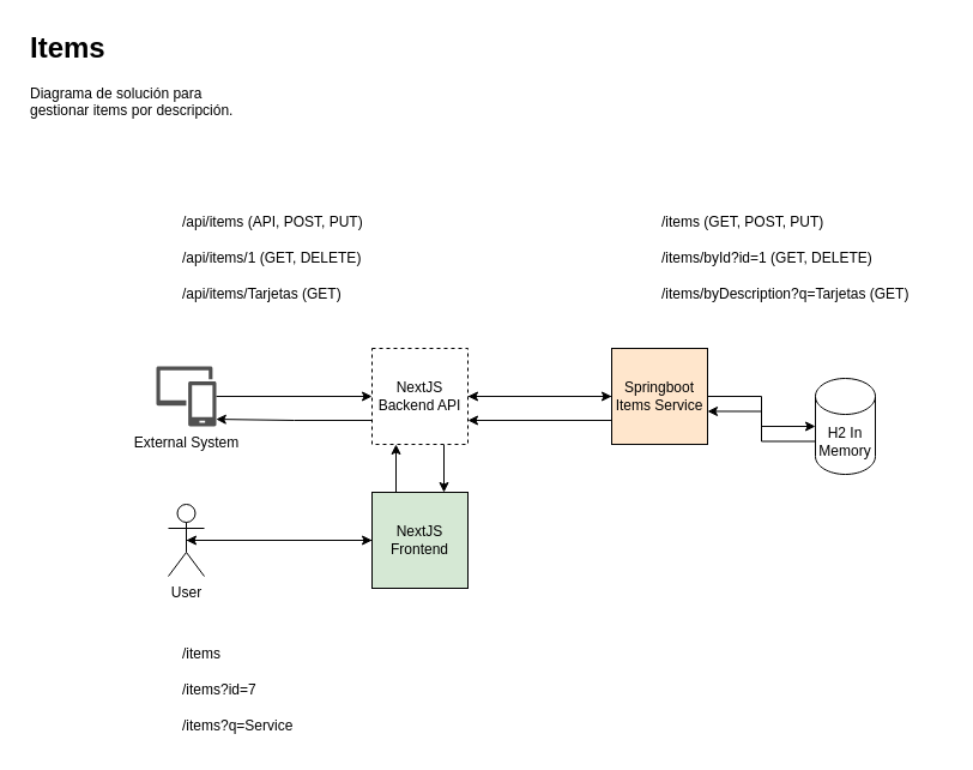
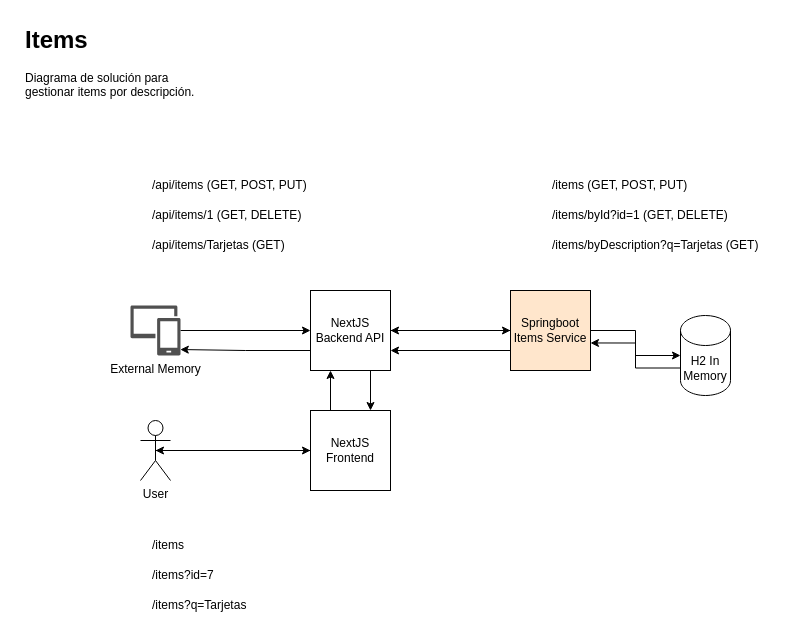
- <mxCell id="24" value="/api/items (API, POST, PUT)" style="text;html=1;strokeColor=none;fillColor=none;align=left;verticalAlign=middle;whiteSpace=wrap;rounded=0;" vertex="1" parent="23"><mxGeometry width="190" height="30" as="geometry" /></mxCell>
+ <mxCell id="24" value="/api/items (GET, POST, PUT)" style="text;html=1;strokeColor=none;fillColor=none;align=left;verticalAlign=middle;whiteSpace=wrap;rounded=0;" vertex="1" parent="23"><mxGeometry width="190" height="30" as="geometry" /></mxCell>
- <mxCell id="10" value="NextJS Backend API" style="whiteSpace=wrap;html=1;aspect=fixed;dashed=1;" vertex="1" parent="1"><mxGeometry x="310" y="290" width="80" height="80" as="geometry" /></mxCell>
+ <mxCell id="10" value="NextJS Backend API" style="whiteSpace=wrap;html=1;aspect=fixed;" vertex="1" parent="1"><mxGeometry x="310" y="290" width="80" height="80" as="geometry" /></mxCell>
- <mxCell id="18" value="External System" style="sketch=0;pointerEvents=1;shadow=0;dashed=0;html=1;strokeColor=none;labelPosition=center;verticalLabelPosition=bottom;verticalAlign=top;align=center;fillColor=#505050;shape=mxgraph.mscae.intune.device_group" vertex="1" parent="1"><mxGeometry x="130" y="305" width="50" height="50" as="geometry" /></mxCell>
+ <mxCell id="18" value="External Memory" style="sketch=0;pointerEvents=1;shadow=0;dashed=0;html=1;strokeColor=none;labelPosition=center;verticalLabelPosition=bottom;verticalAlign=top;align=center;fillColor=#505050;shape=mxgraph.mscae.intune.device_group" vertex="1" parent="1"><mxGeometry x="130" y="305" width="50" height="50" as="geometry" /></mxCell>
- <mxCell id="4" value="NextJS Frontend" style="whiteSpace=wrap;html=1;aspect=fixed;fillColor=#d5e8d4;" vertex="1" parent="1"><mxGeometry x="310" y="410" width="80" height="80" as="geometry" /></mxCell>
+ <mxCell id="4" value="NextJS Frontend" style="whiteSpace=wrap;html=1;aspect=fixed;" vertex="1" parent="1"><mxGeometry x="310" y="410" width="80" height="80" as="geometry" /></mxCell>
- <mxCell id="30" value="/items?q=Service" style="text;html=1;strokeColor=none;fillColor=none;align=left;verticalAlign=middle;whiteSpace=wrap;rounded=0;" vertex="1" parent="27"><mxGeometry y="60" width="110" height="30" as="geometry" /></mxCell>
+ <mxCell id="30" value="/items?q=Tarjetas" style="text;html=1;strokeColor=none;fillColor=none;align=left;verticalAlign=middle;whiteSpace=wrap;rounded=0;" vertex="1" parent="27"><mxGeometry y="60" width="110" height="30" as="geometry" /></mxCell>
